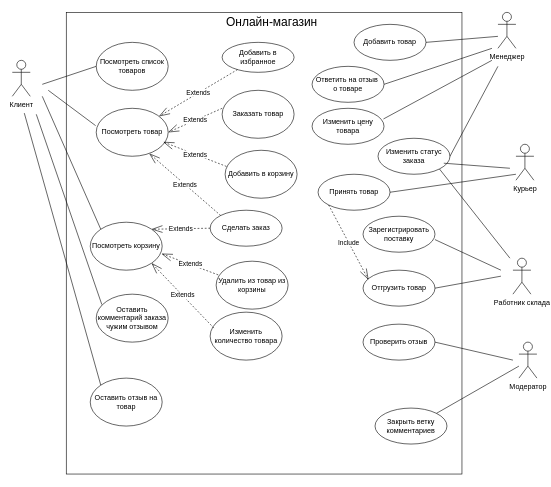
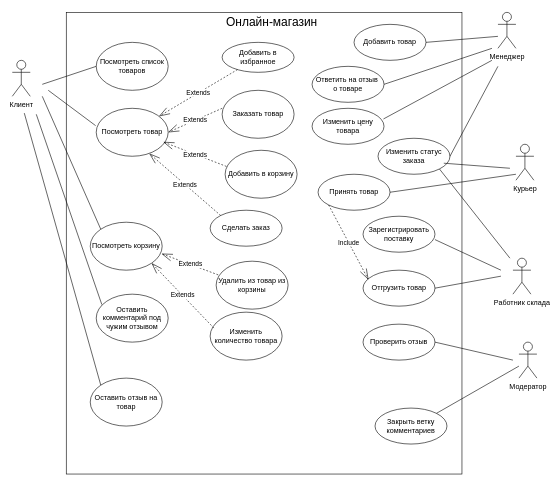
- <mxCell id="26" value="Extends" style="endArrow=openThin;endSize=16;endFill=0;html=1;rounded=0;entryX=1;entryY=0;entryDx=0;entryDy=0;dashed=1;exitX=0;exitY=0.5;exitDx=0;exitDy=0;" edge="1" parent="1" source="24" target="11"><mxGeometry width="160" relative="1" as="geometry"><mxPoint x="378" y="369" as="sourcePoint" /><mxPoint x="259" y="265" as="targetPoint" /></mxGeometry></mxCell>
- <mxCell id="28" value="Оставить комментарий заказа чужим отзывом" style="ellipse;whiteSpace=wrap;html=1;" vertex="1" parent="1"><mxGeometry x="160" y="490" width="120" height="80" as="geometry" /></mxCell>
+ <mxCell id="28" value="Оставить комментарий под чужим отзывом" style="ellipse;whiteSpace=wrap;html=1;" vertex="1" parent="1"><mxGeometry x="160" y="490" width="120" height="80" as="geometry" /></mxCell>
